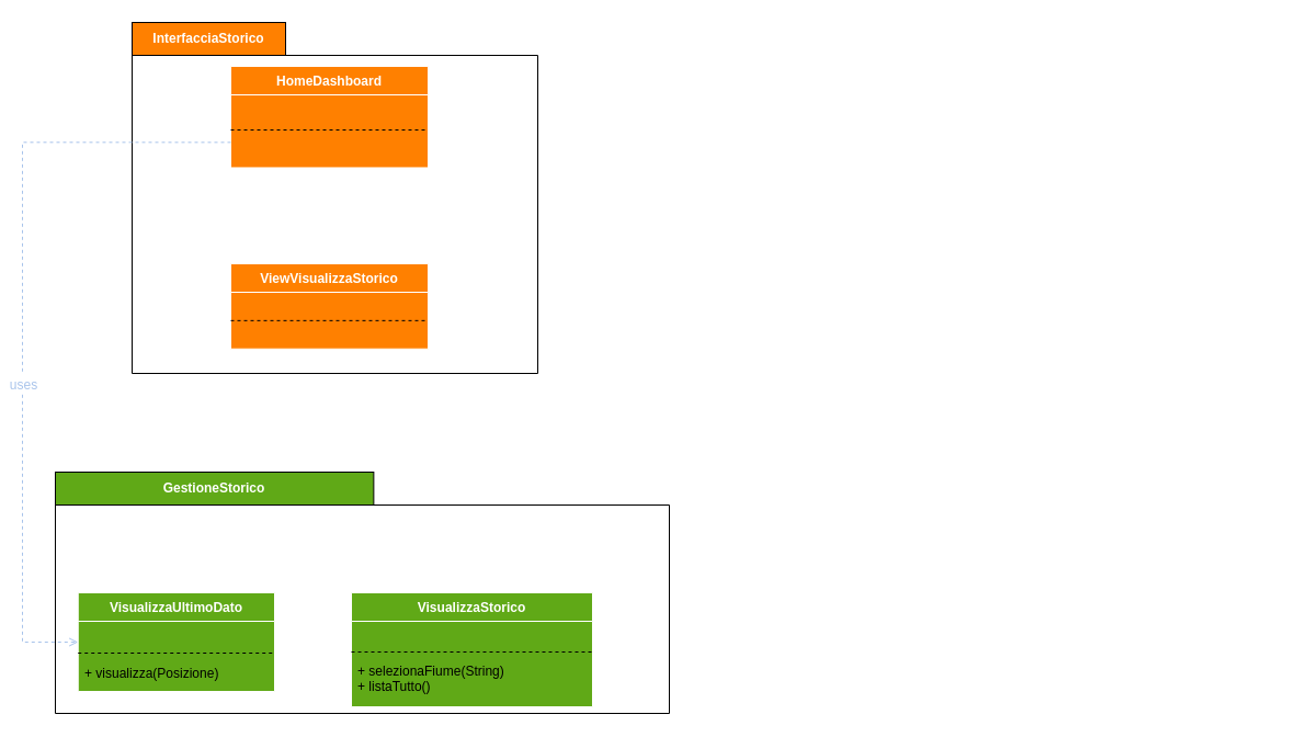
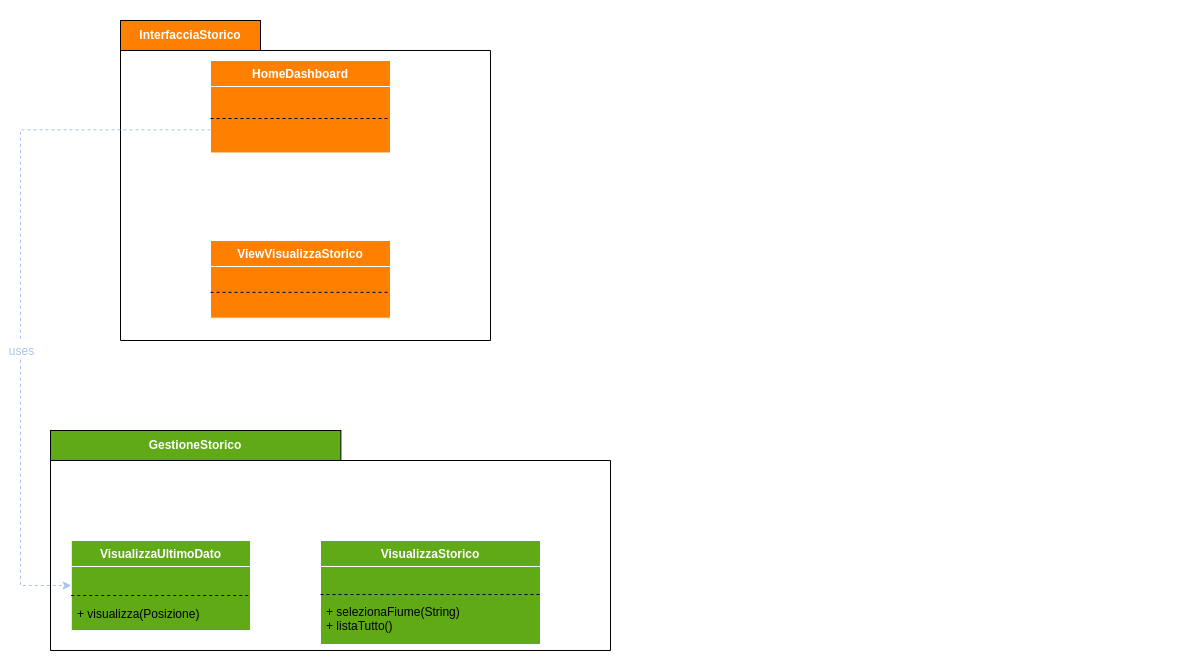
- <mxCell id="24" style="edgeStyle=orthogonalEdgeStyle;rounded=0;orthogonalLoop=1;jettySize=auto;html=1;exitX=0;exitY=0.75;exitDx=0;exitDy=0;entryX=0;entryY=0.5;entryDx=0;entryDy=0;fontColor=#A9C4EB;dashed=1;strokeColor=#A9C4EB;endArrow=open;" edge="1" parent="1" source="4" target="16"><mxGeometry relative="1" as="geometry"><Array as="points"><mxPoint x="20" y="129" /><mxPoint x="20" y="585" /></Array></mxGeometry></mxCell>
+ <mxCell id="24" style="edgeStyle=orthogonalEdgeStyle;rounded=0;orthogonalLoop=1;jettySize=auto;html=1;exitX=0;exitY=0.75;exitDx=0;exitDy=0;entryX=0;entryY=0.5;entryDx=0;entryDy=0;fontColor=#A9C4EB;dashed=1;strokeColor=#A9C4EB;" edge="1" parent="1" source="4" target="16"><mxGeometry relative="1" as="geometry"><Array as="points"><mxPoint x="20" y="129" /><mxPoint x="20" y="585" /></Array></mxGeometry></mxCell>
